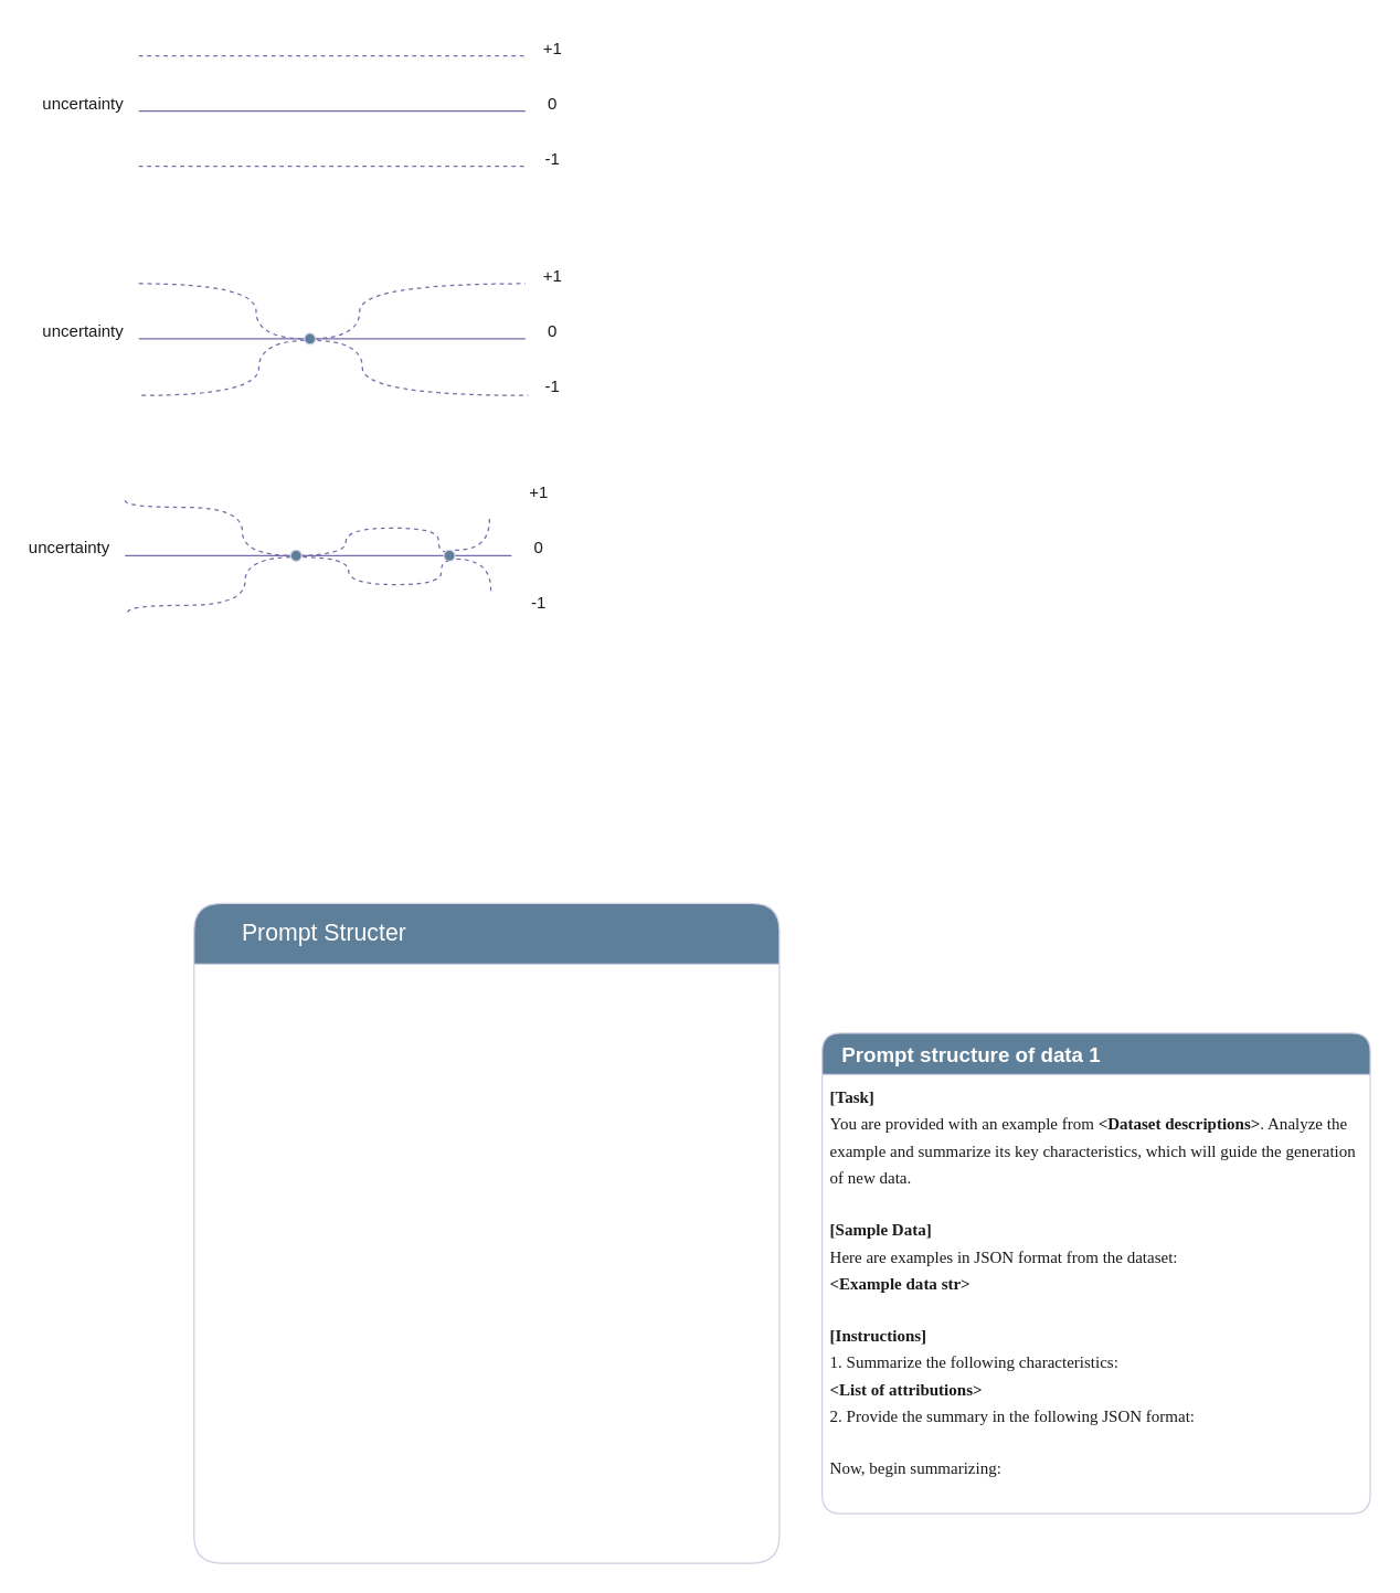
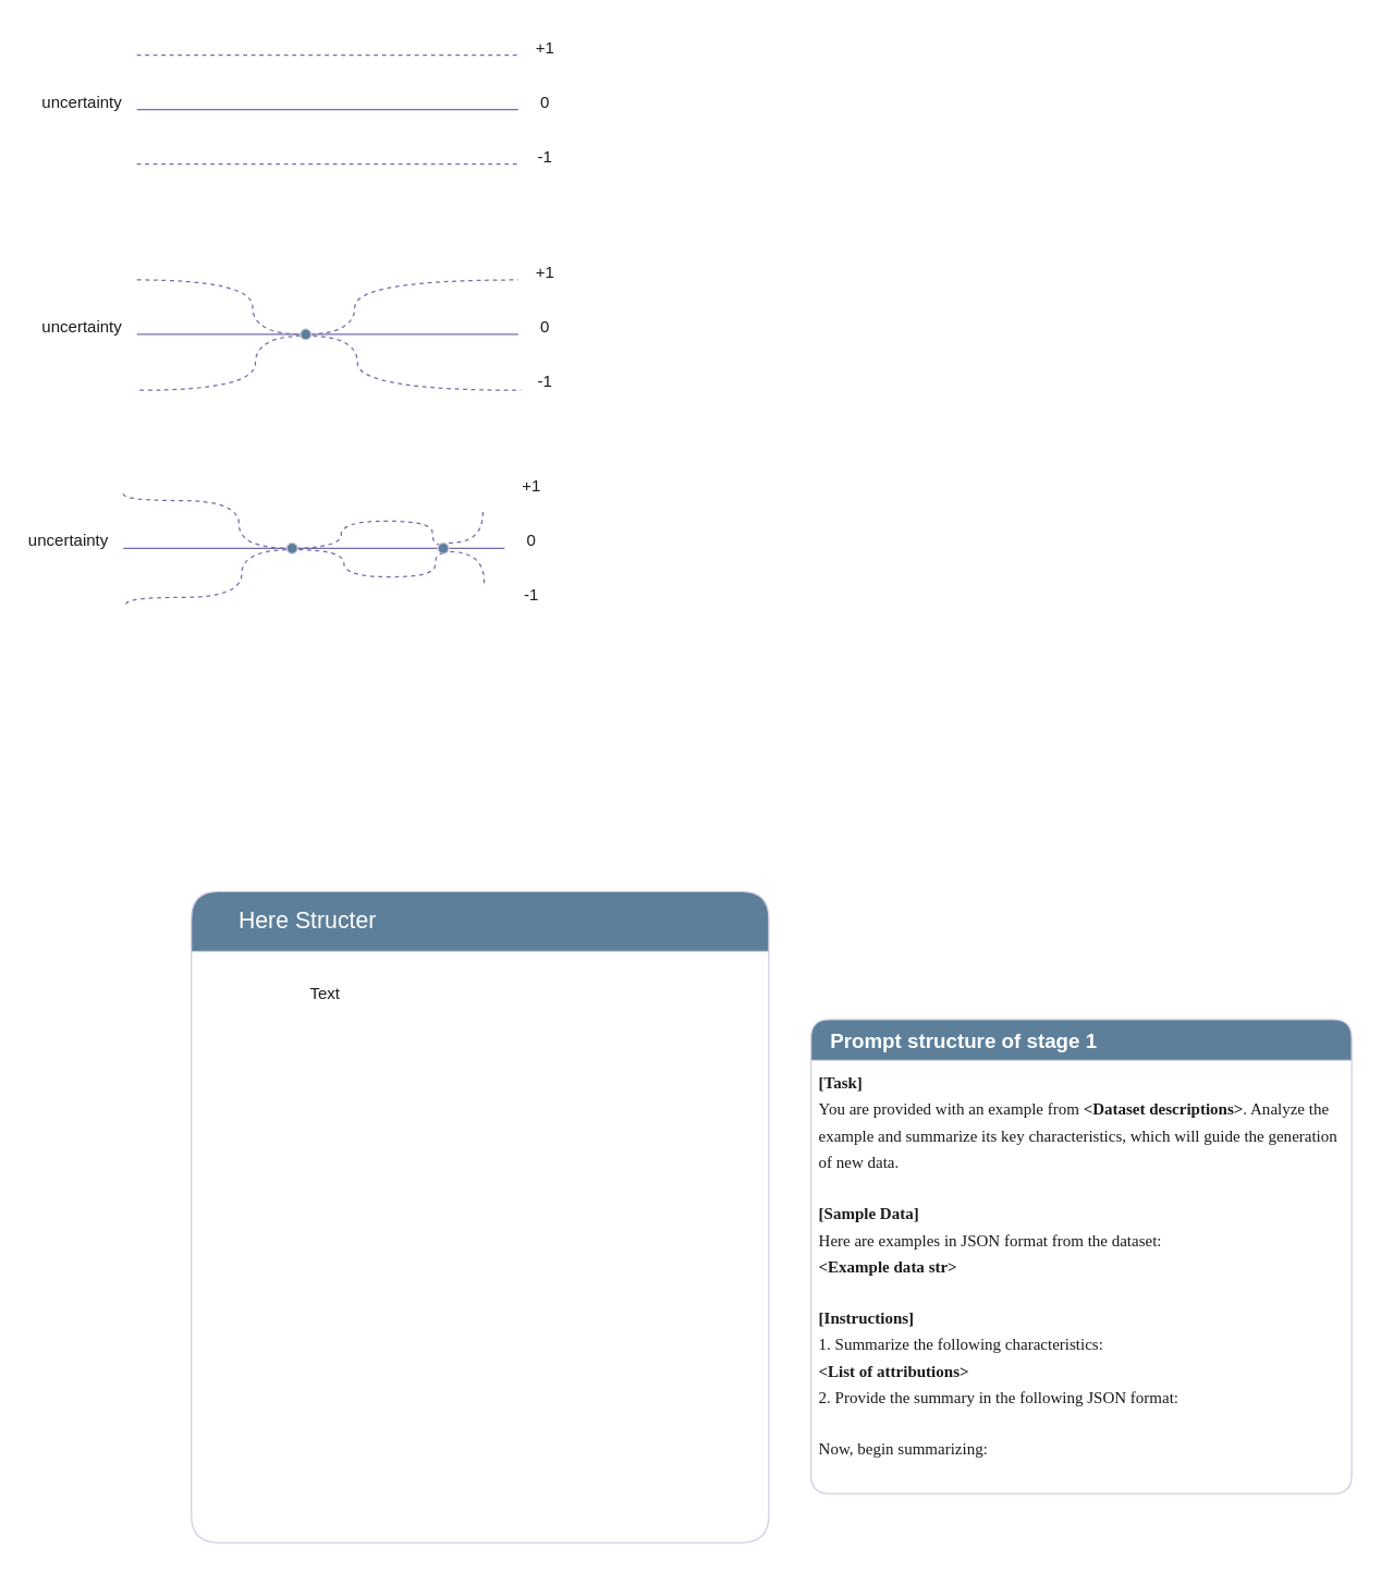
- <mxCell id="29" value="&lt;font face=&quot;Helvetica&quot; color=&quot;#ffffff&quot; style=&quot;font-weight: normal; font-size: 17px;&quot;&gt;&amp;nbsp; &amp;nbsp; &amp;nbsp; &amp;nbsp;Prompt Structer&lt;/font&gt;" style="swimlane;whiteSpace=wrap;html=1;rounded=1;startSize=44;align=left;fillColor=#5D7F99;strokeColor=#D0CEE2;labelBackgroundColor=none;fontColor=#1A1A1A;" parent="1" vertex="1"><mxGeometry x="140" y="654" width="424" height="478" as="geometry" /></mxCell>
+ <mxCell id="29" value="&lt;font face=&quot;Helvetica&quot; color=&quot;#ffffff&quot; style=&quot;font-weight: normal; font-size: 17px;&quot;&gt;&amp;nbsp; &amp;nbsp; &amp;nbsp; &amp;nbsp;Here Structer&lt;/font&gt;" style="swimlane;whiteSpace=wrap;html=1;rounded=1;startSize=44;align=left;fillColor=#5D7F99;strokeColor=#D0CEE2;labelBackgroundColor=none;fontColor=#1A1A1A;" parent="1" vertex="1"><mxGeometry x="140" y="654" width="424" height="478" as="geometry" /></mxCell>
+ <mxCell id="30" value="Text" style="text;html=1;align=center;verticalAlign=middle;resizable=0;points=[];autosize=1;strokeColor=none;fillColor=none;labelBackgroundColor=none;fontColor=#1A1A1A;" parent="1" vertex="1"><mxGeometry x="218" y="716" width="40" height="26" as="geometry" /></mxCell>
- <mxCell id="31" value="&lt;span style=&quot;color: rgb(255, 255, 255);&quot;&gt;&lt;font style=&quot;font-size: 15px;&quot;&gt;&lt;b&gt;&amp;nbsp; &amp;nbsp;Prompt structure of data 1&lt;/b&gt;&lt;/font&gt;&lt;/span&gt;" style="swimlane;fontStyle=0;childLayout=stackLayout;horizontal=1;startSize=30;horizontalStack=0;resizeParent=1;resizeParentMax=0;resizeLast=0;collapsible=1;marginBottom=0;whiteSpace=wrap;html=1;rounded=1;fillColor=#5D7F99;strokeColor=#D0CEE2;labelBackgroundColor=none;fontColor=#1A1A1A;align=left;" parent="1" vertex="1"><mxGeometry x="595" y="748" width="397" height="348" as="geometry" /></mxCell>
+ <mxCell id="31" value="&lt;span style=&quot;color: rgb(255, 255, 255);&quot;&gt;&lt;font style=&quot;font-size: 15px;&quot;&gt;&lt;b&gt;&amp;nbsp; &amp;nbsp;Prompt structure of stage 1&lt;/b&gt;&lt;/font&gt;&lt;/span&gt;" style="swimlane;fontStyle=0;childLayout=stackLayout;horizontal=1;startSize=30;horizontalStack=0;resizeParent=1;resizeParentMax=0;resizeLast=0;collapsible=1;marginBottom=0;whiteSpace=wrap;html=1;rounded=1;fillColor=#5D7F99;strokeColor=#D0CEE2;labelBackgroundColor=none;fontColor=#1A1A1A;align=left;" parent="1" vertex="1"><mxGeometry x="595" y="748" width="397" height="348" as="geometry" /></mxCell>
